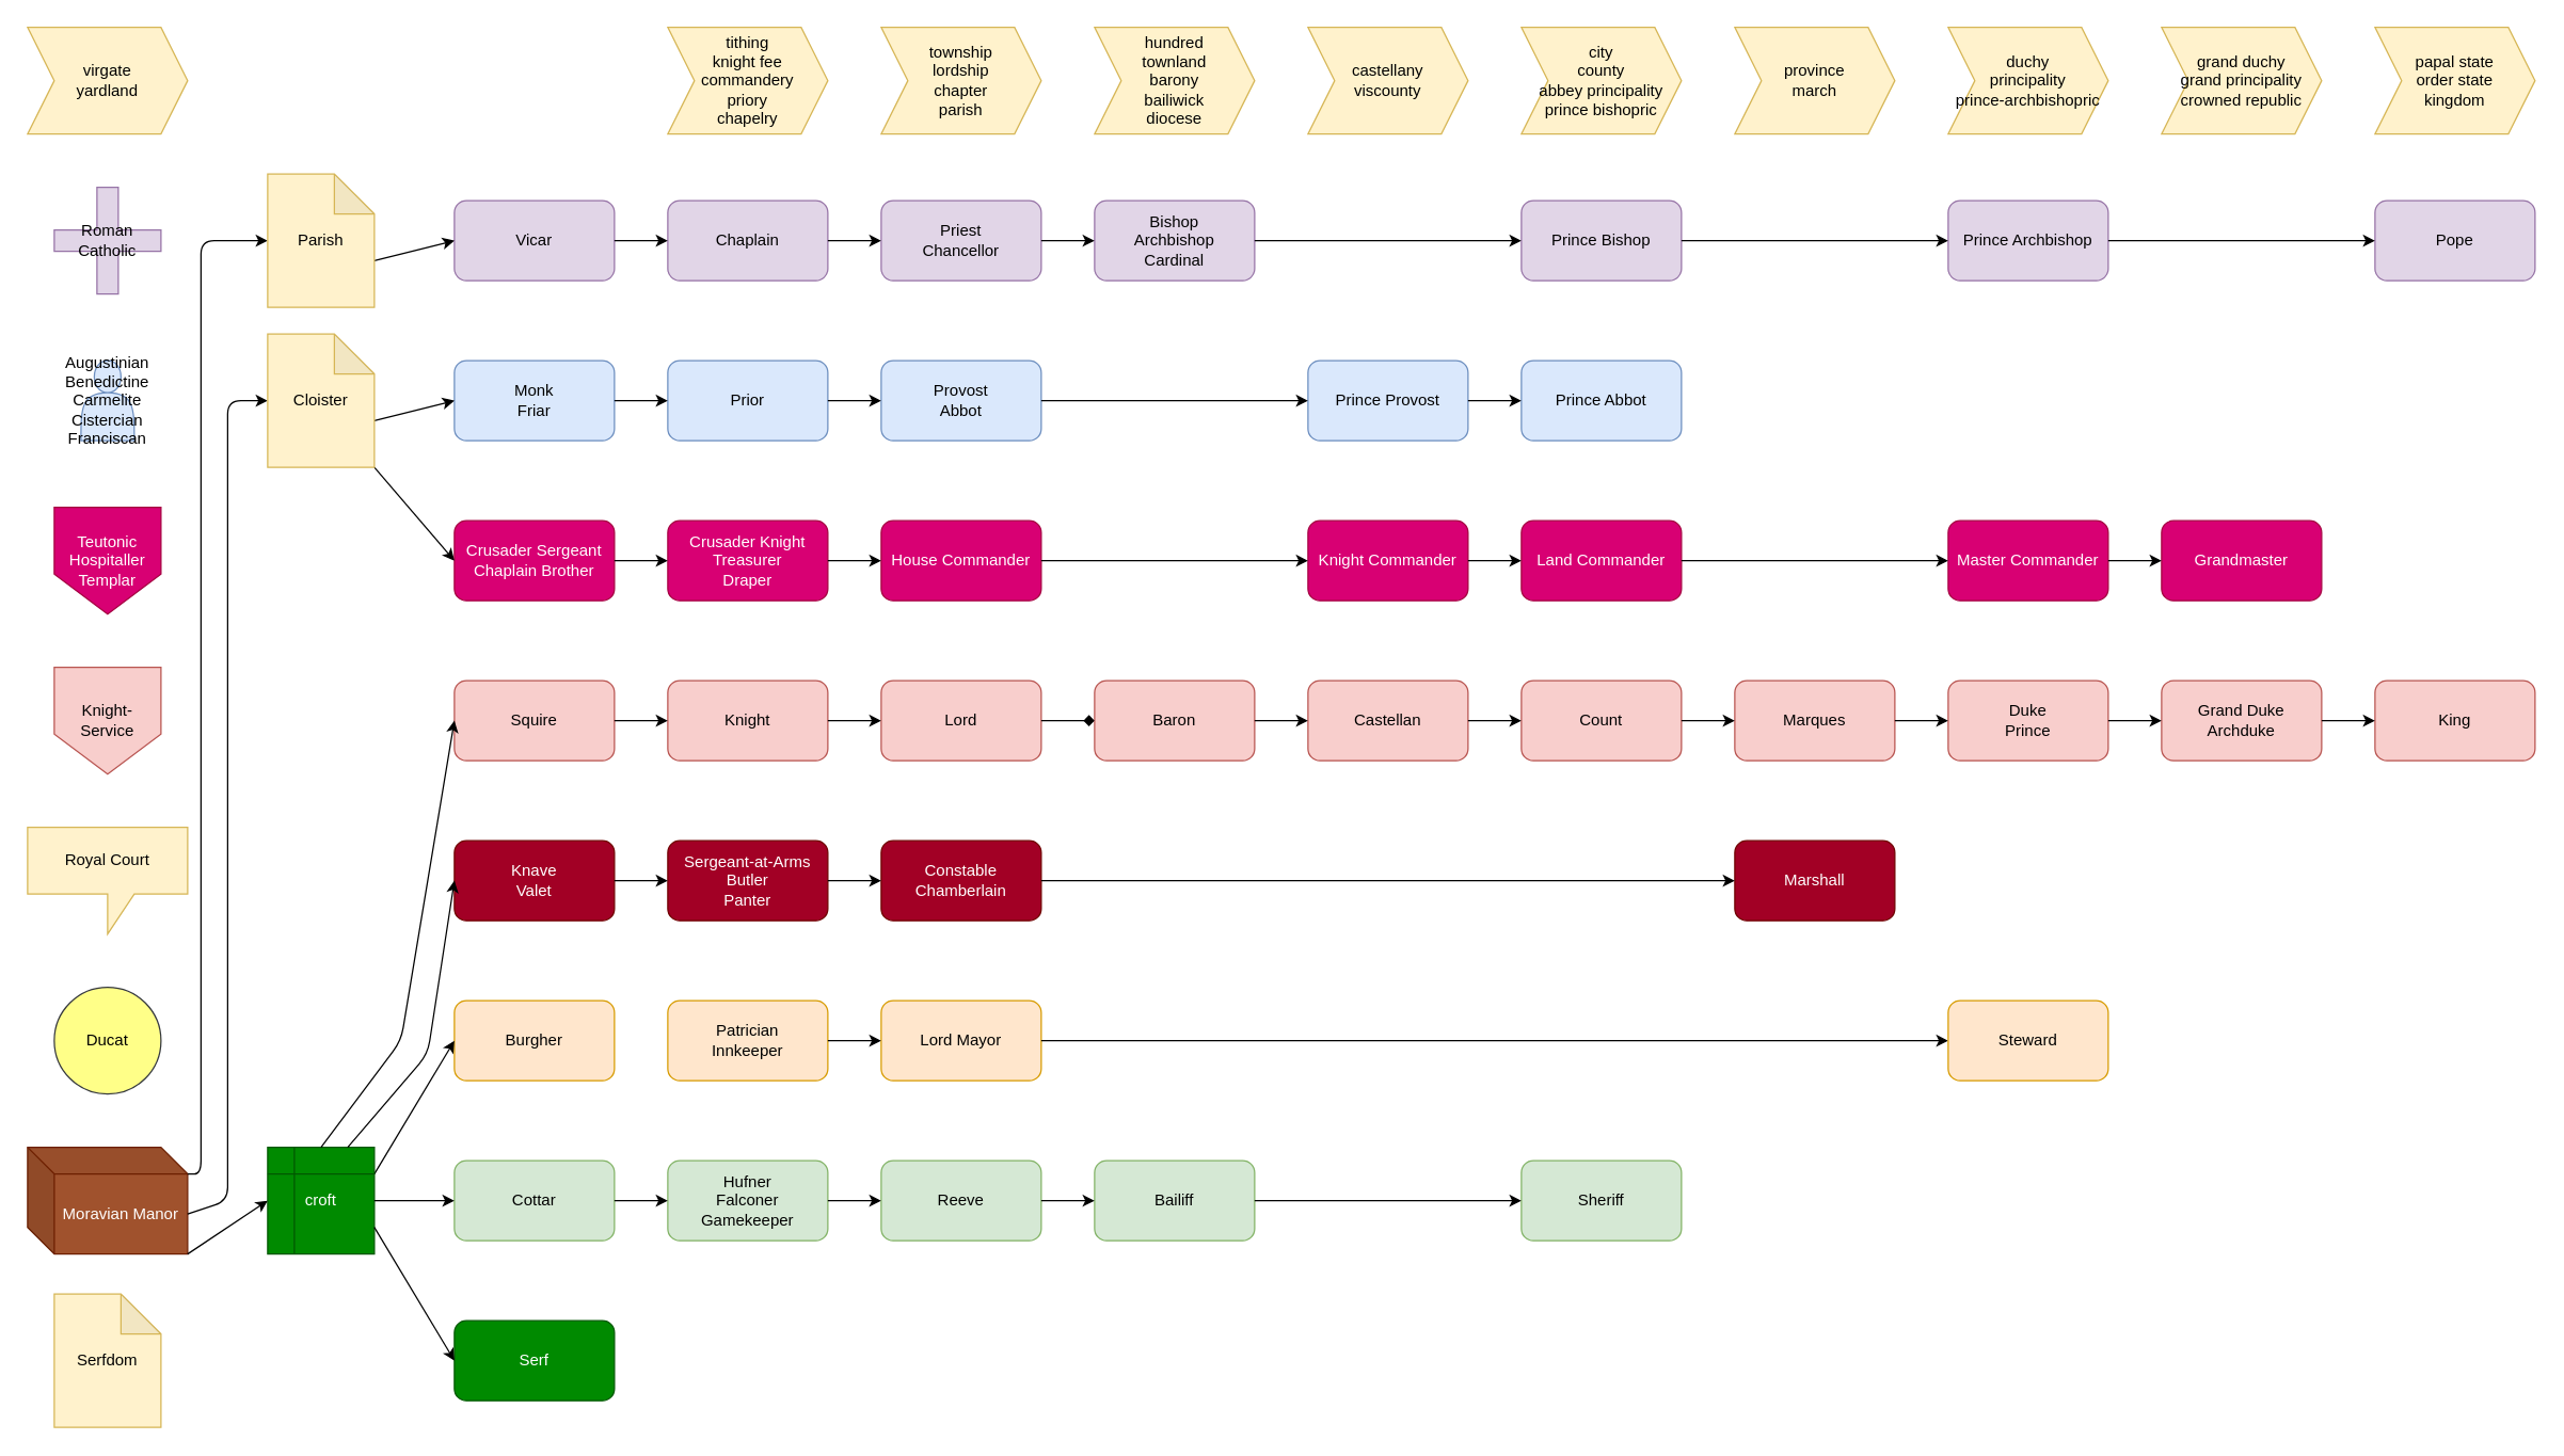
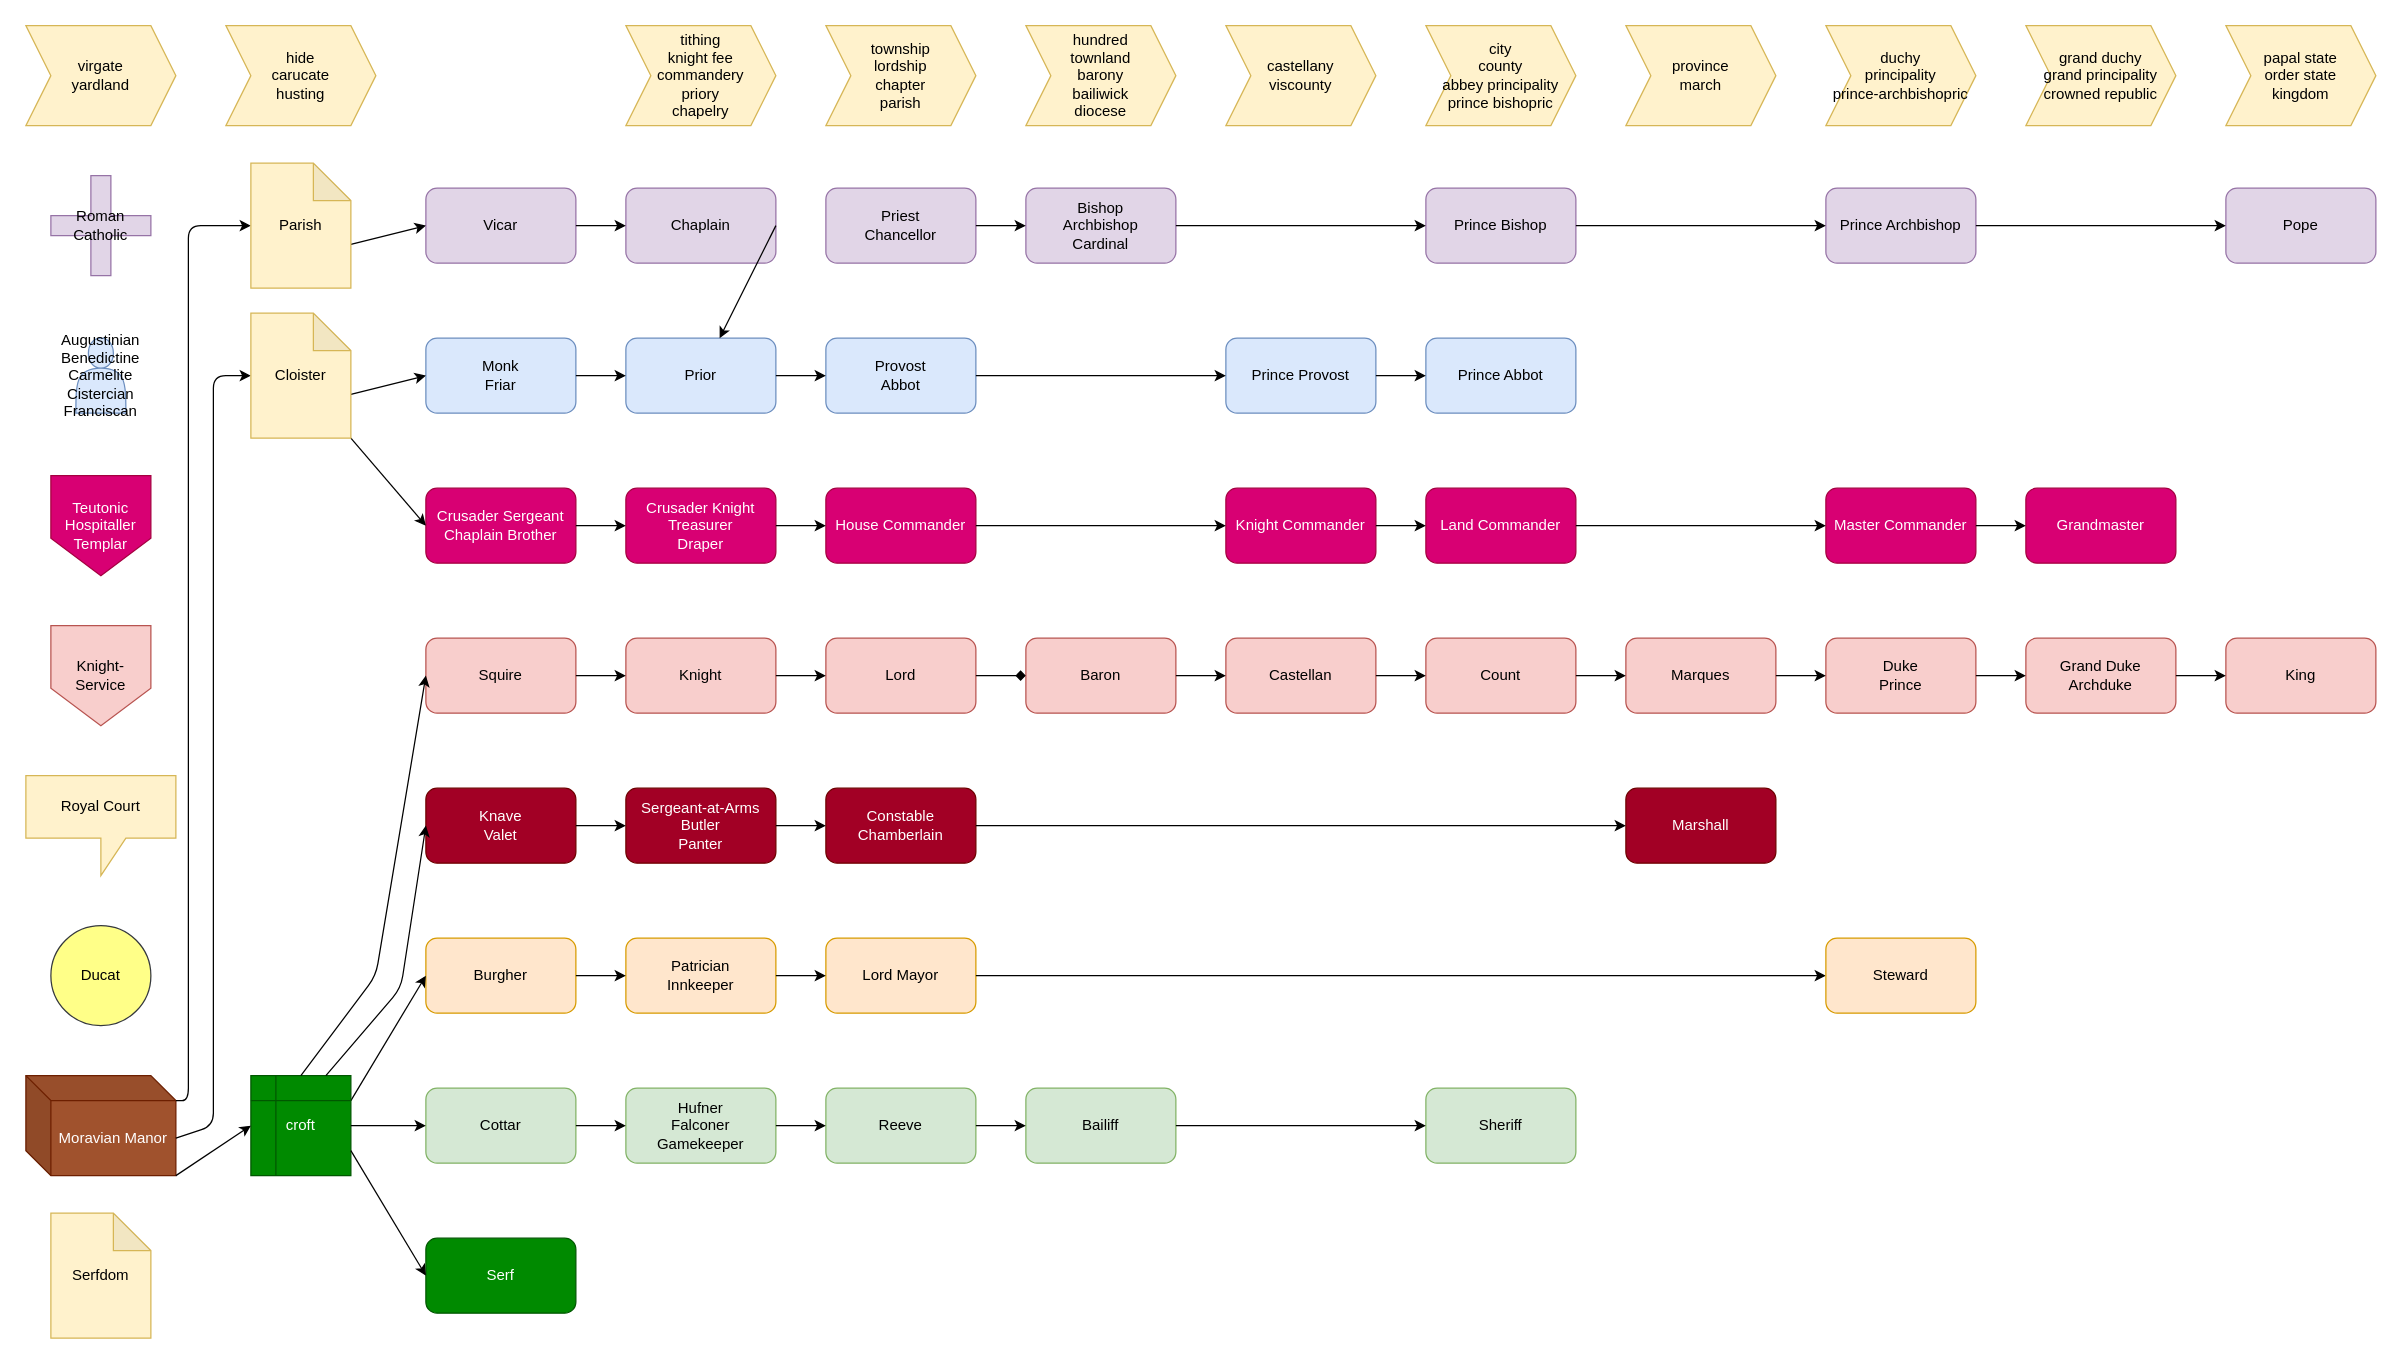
+ <mxCell id="2" value="&lt;div&gt;hide&lt;/div&gt;&lt;div&gt;carucate&lt;/div&gt;&lt;div&gt;husting&lt;br&gt;&lt;/div&gt;" style="shape=step;perimeter=stepPerimeter;whiteSpace=wrap;html=1;fixedSize=1;fillColor=#fff2cc;strokeColor=#d6b656;" parent="1" vertex="1"><mxGeometry x="180" y="20" width="120" height="80" as="geometry" /></mxCell>
- <mxCell id="37" value="" style="endArrow=classic;html=1;entryX=0;entryY=0.5;entryDx=0;entryDy=0;exitX=1;exitY=0.5;exitDx=0;exitDy=0;" parent="1" source="14" target="16" edge="1"><mxGeometry width="50" height="50" relative="1" as="geometry"><mxPoint x="600" y="130" as="sourcePoint" /><mxPoint x="640" y="130" as="targetPoint" /></mxGeometry></mxCell>
+ <mxCell id="37" value="" style="endArrow=classic;html=1;exitX=1;exitY=0.5;exitDx=0;exitDy=0;" parent="1" source="14" target="23" edge="1"><mxGeometry width="50" height="50" relative="1" as="geometry"><mxPoint x="600" y="130" as="sourcePoint" /><mxPoint x="640" y="130" as="targetPoint" /></mxGeometry></mxCell>
+ <mxCell id="82" value="" style="endArrow=classic;html=1;entryX=0;entryY=0.5;entryDx=0;entryDy=0;exitX=1;exitY=0.5;exitDx=0;exitDy=0;" parent="1" source="79" target="77" edge="1"><mxGeometry width="50" height="50" relative="1" as="geometry"><mxPoint x="210" y="710" as="sourcePoint" /><mxPoint x="250" y="710" as="targetPoint" /></mxGeometry></mxCell>
